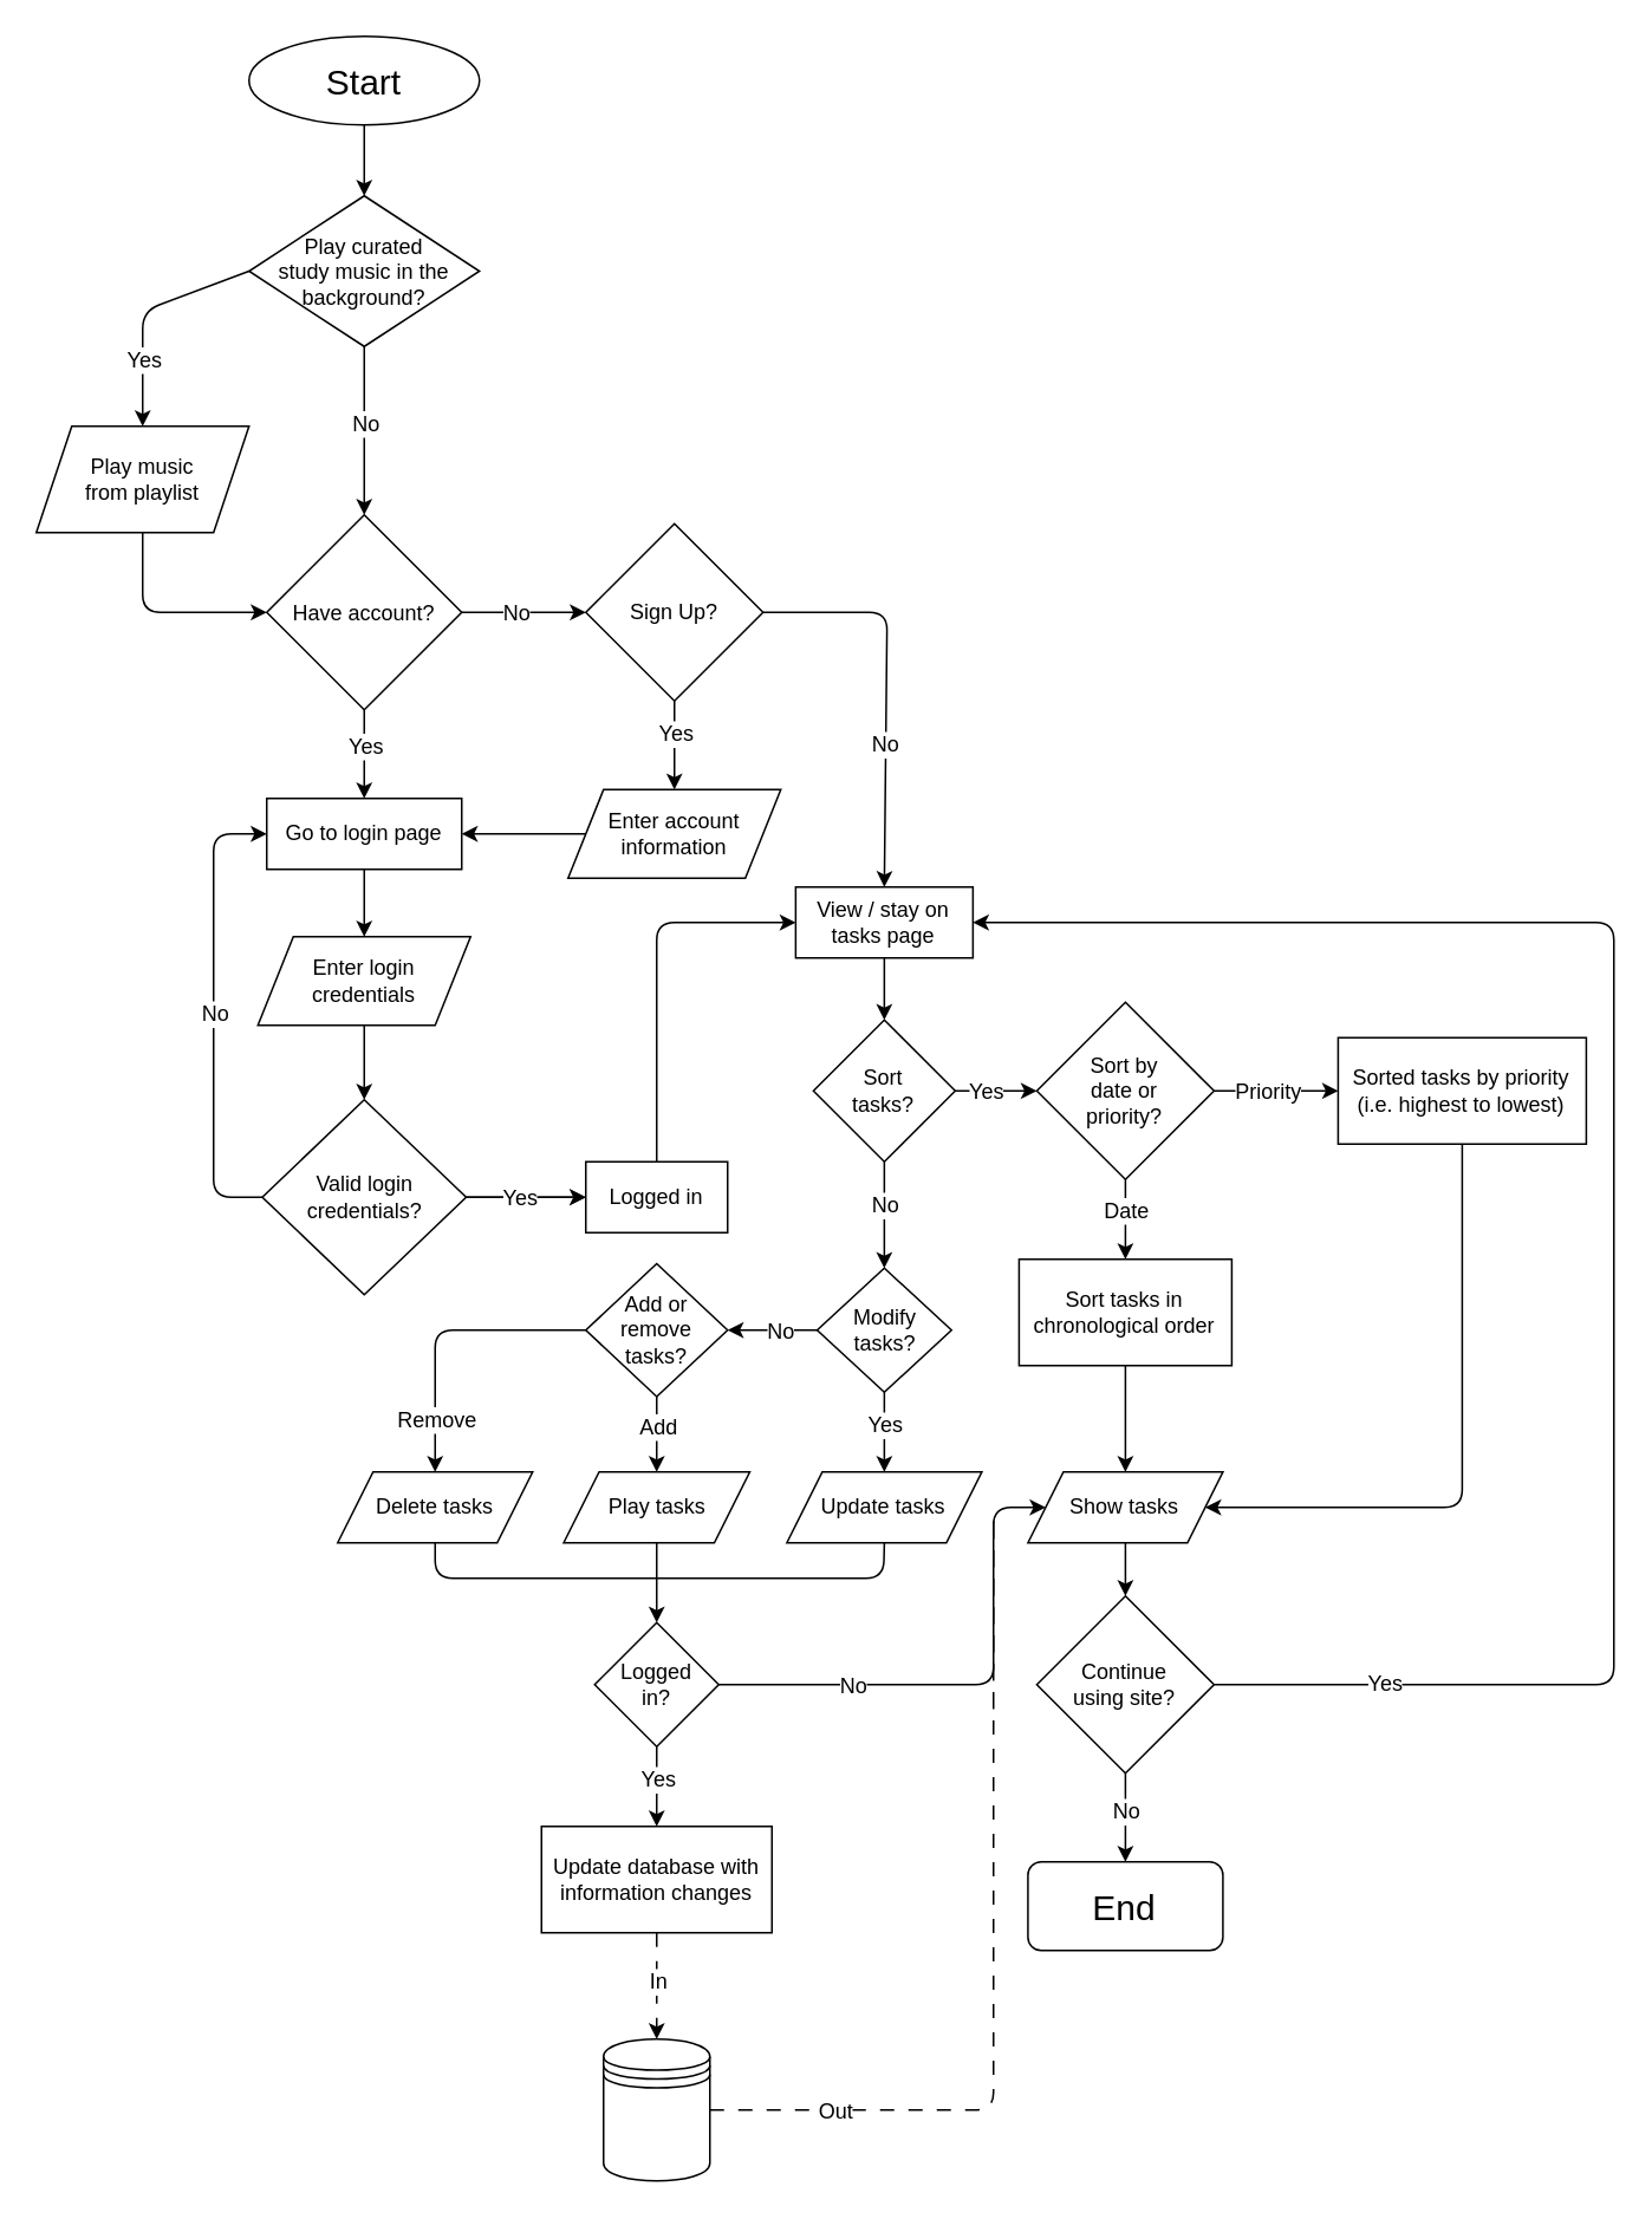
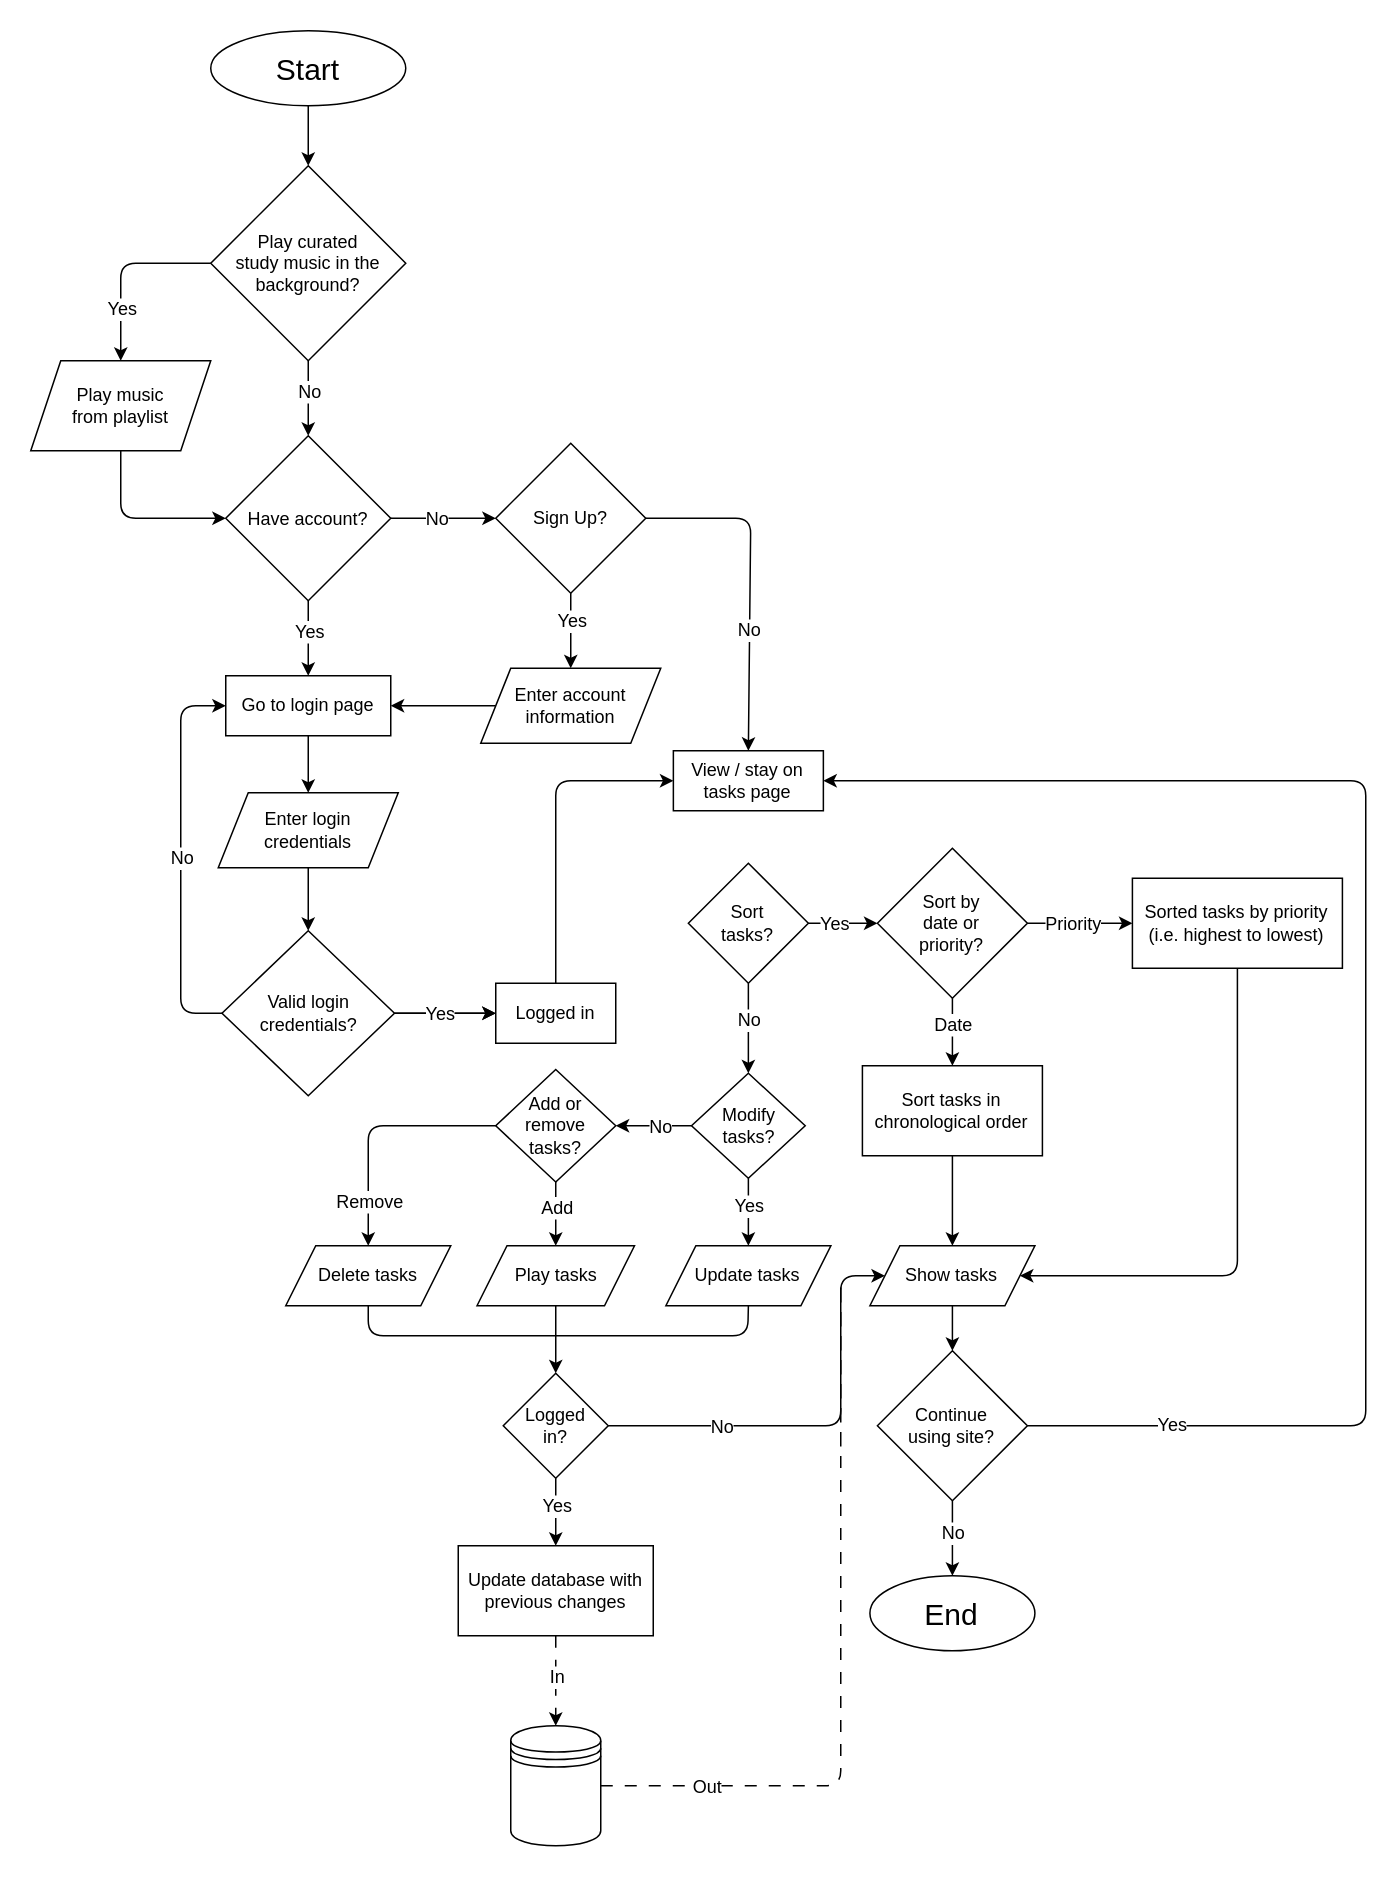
- <mxCell id="33" value="Play curated&lt;br&gt;study music in the background?" style="rhombus;whiteSpace=wrap;html=1;rounded=0;sketch=0;hachureGap=4;jiggle=2;curveFitting=1;fontFamily=Helvetica;fontSize=12;" parent="1" vertex="1"><mxGeometry x="140" y="110" width="130" height="85" as="geometry" /></mxCell>
+ <mxCell id="33" value="Play curated&lt;br&gt;study music in the background?" style="rhombus;whiteSpace=wrap;html=1;rounded=0;sketch=0;hachureGap=4;jiggle=2;curveFitting=1;fontFamily=Helvetica;fontSize=12;" parent="1" vertex="1"><mxGeometry x="140" y="110" width="130" height="130" as="geometry" /></mxCell>
- <mxCell id="40" value="" style="endArrow=classic;html=1;sketch=0;hachureGap=4;jiggle=2;curveFitting=1;fontFamily=Helvetica;fontSize=12;exitX=0.5;exitY=1;exitDx=0;exitDy=0;entryX=0.5;entryY=0;entryDx=0;entryDy=0;" parent="1" source="20" target="39" edge="1"><mxGeometry width="50" height="50" relative="1" as="geometry"><mxPoint x="780" y="610" as="sourcePoint" /><mxPoint x="830" y="560" as="targetPoint" /></mxGeometry></mxCell>
- <mxCell id="71" value="Update database with information changes" style="rounded=0;whiteSpace=wrap;html=1;sketch=0;hachureGap=4;jiggle=2;curveFitting=1;fontFamily=Helvetica;fontSize=12;" parent="1" vertex="1"><mxGeometry x="305" y="1030" width="130" height="60" as="geometry" /></mxCell>
+ <mxCell id="71" value="Update database with previous changes" style="rounded=0;whiteSpace=wrap;html=1;sketch=0;hachureGap=4;jiggle=2;curveFitting=1;fontFamily=Helvetica;fontSize=12;" parent="1" vertex="1"><mxGeometry x="305" y="1030" width="130" height="60" as="geometry" /></mxCell>
- <mxCell id="54" value="End" style="whiteSpace=wrap;html=1;sketch=0;hachureGap=4;jiggle=2;curveFitting=1;fontFamily=Helvetica;fontSize=20;rounded=1;" parent="1" vertex="1"><mxGeometry x="579.44" y="1050" width="110" height="50" as="geometry" /></mxCell>
+ <mxCell id="54" value="End" style="ellipse;whiteSpace=wrap;html=1;rounded=1;sketch=0;hachureGap=4;jiggle=2;curveFitting=1;fontFamily=Helvetica;fontSize=20;" parent="1" vertex="1"><mxGeometry x="579.44" y="1050" width="110" height="50" as="geometry" /></mxCell>
